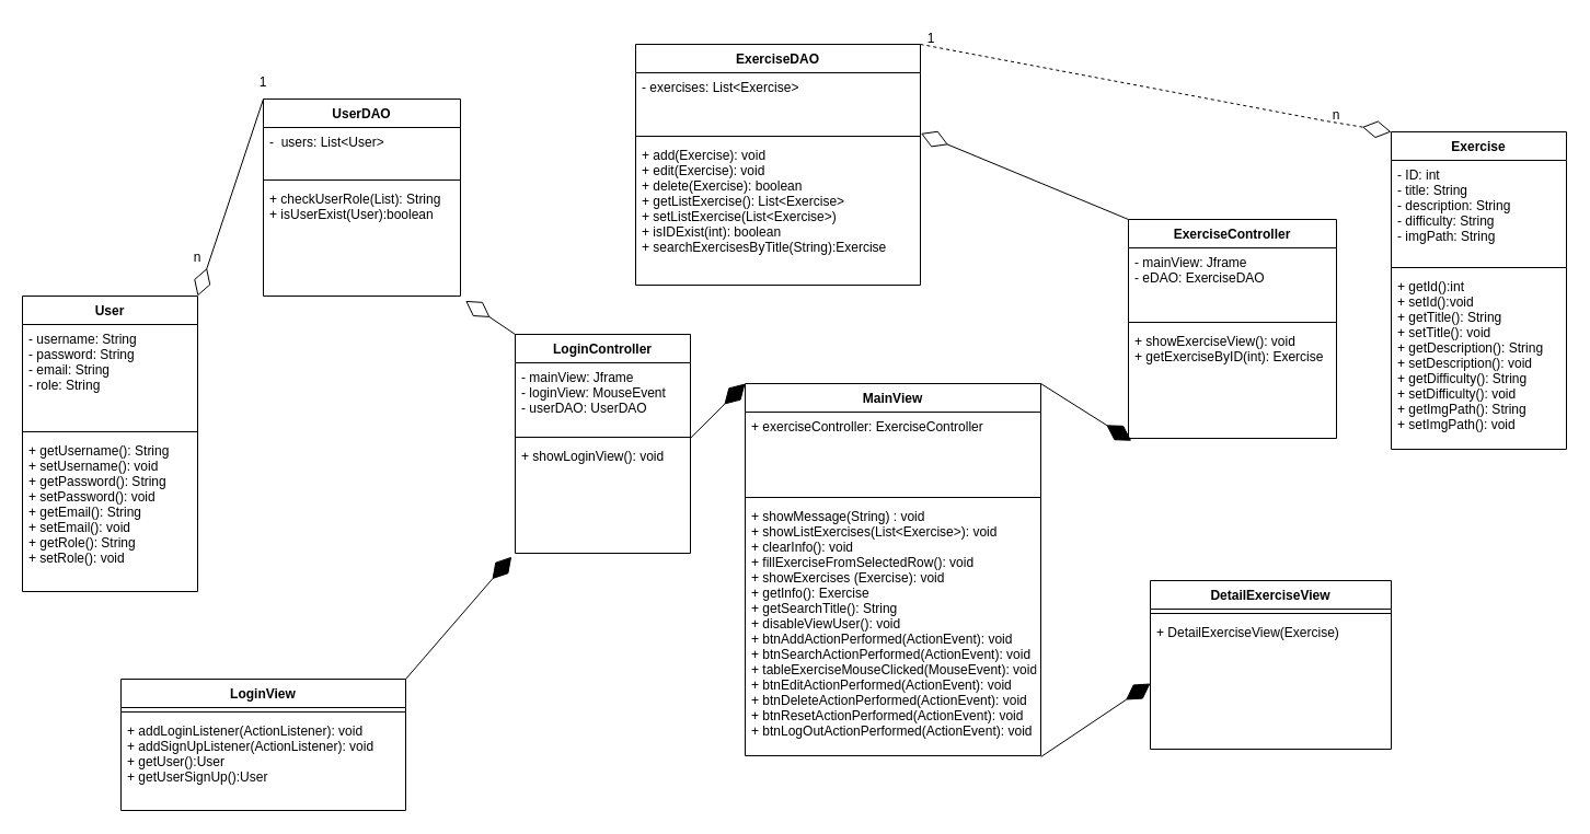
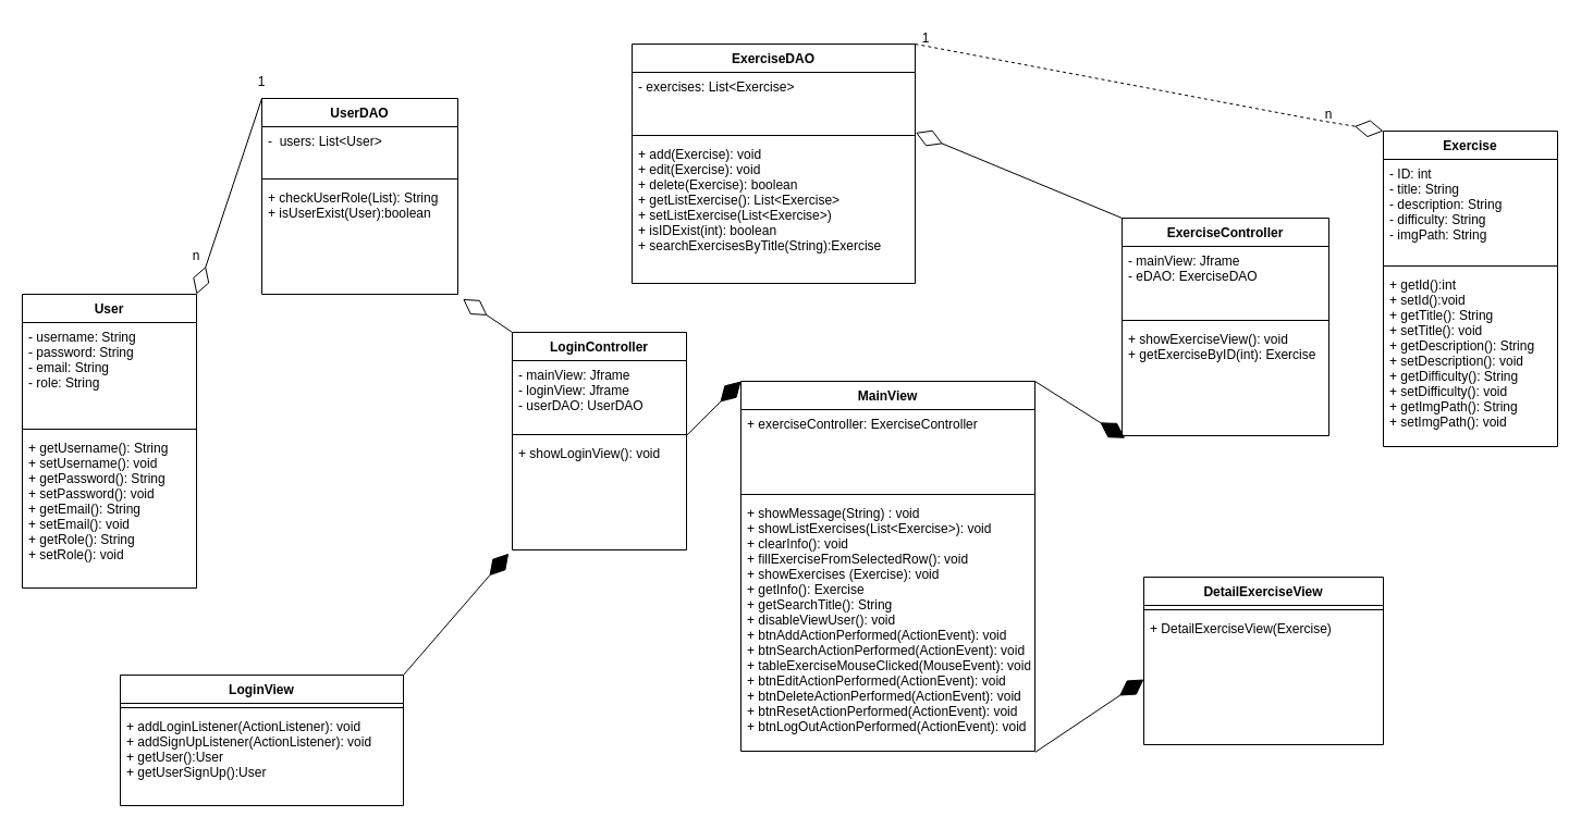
- <mxCell id="23" value="- mainView: Jframe&#10;- loginView: MouseEvent&#10;- userDAO: UserDAO&#10;" style="text;strokeColor=none;fillColor=none;align=left;verticalAlign=top;spacingLeft=4;spacingRight=4;overflow=hidden;rotatable=0;points=[[0,0.5],[1,0.5]];portConstraint=eastwest;" parent="22" vertex="1"><mxGeometry y="26" width="160" height="64" as="geometry" /></mxCell>
+ <mxCell id="23" value="- mainView: Jframe&#10;- loginView: Jframe&#10;- userDAO: UserDAO&#10;" style="text;strokeColor=none;fillColor=none;align=left;verticalAlign=top;spacingLeft=4;spacingRight=4;overflow=hidden;rotatable=0;points=[[0,0.5],[1,0.5]];portConstraint=eastwest;" parent="22" vertex="1"><mxGeometry y="26" width="160" height="64" as="geometry" /></mxCell>
